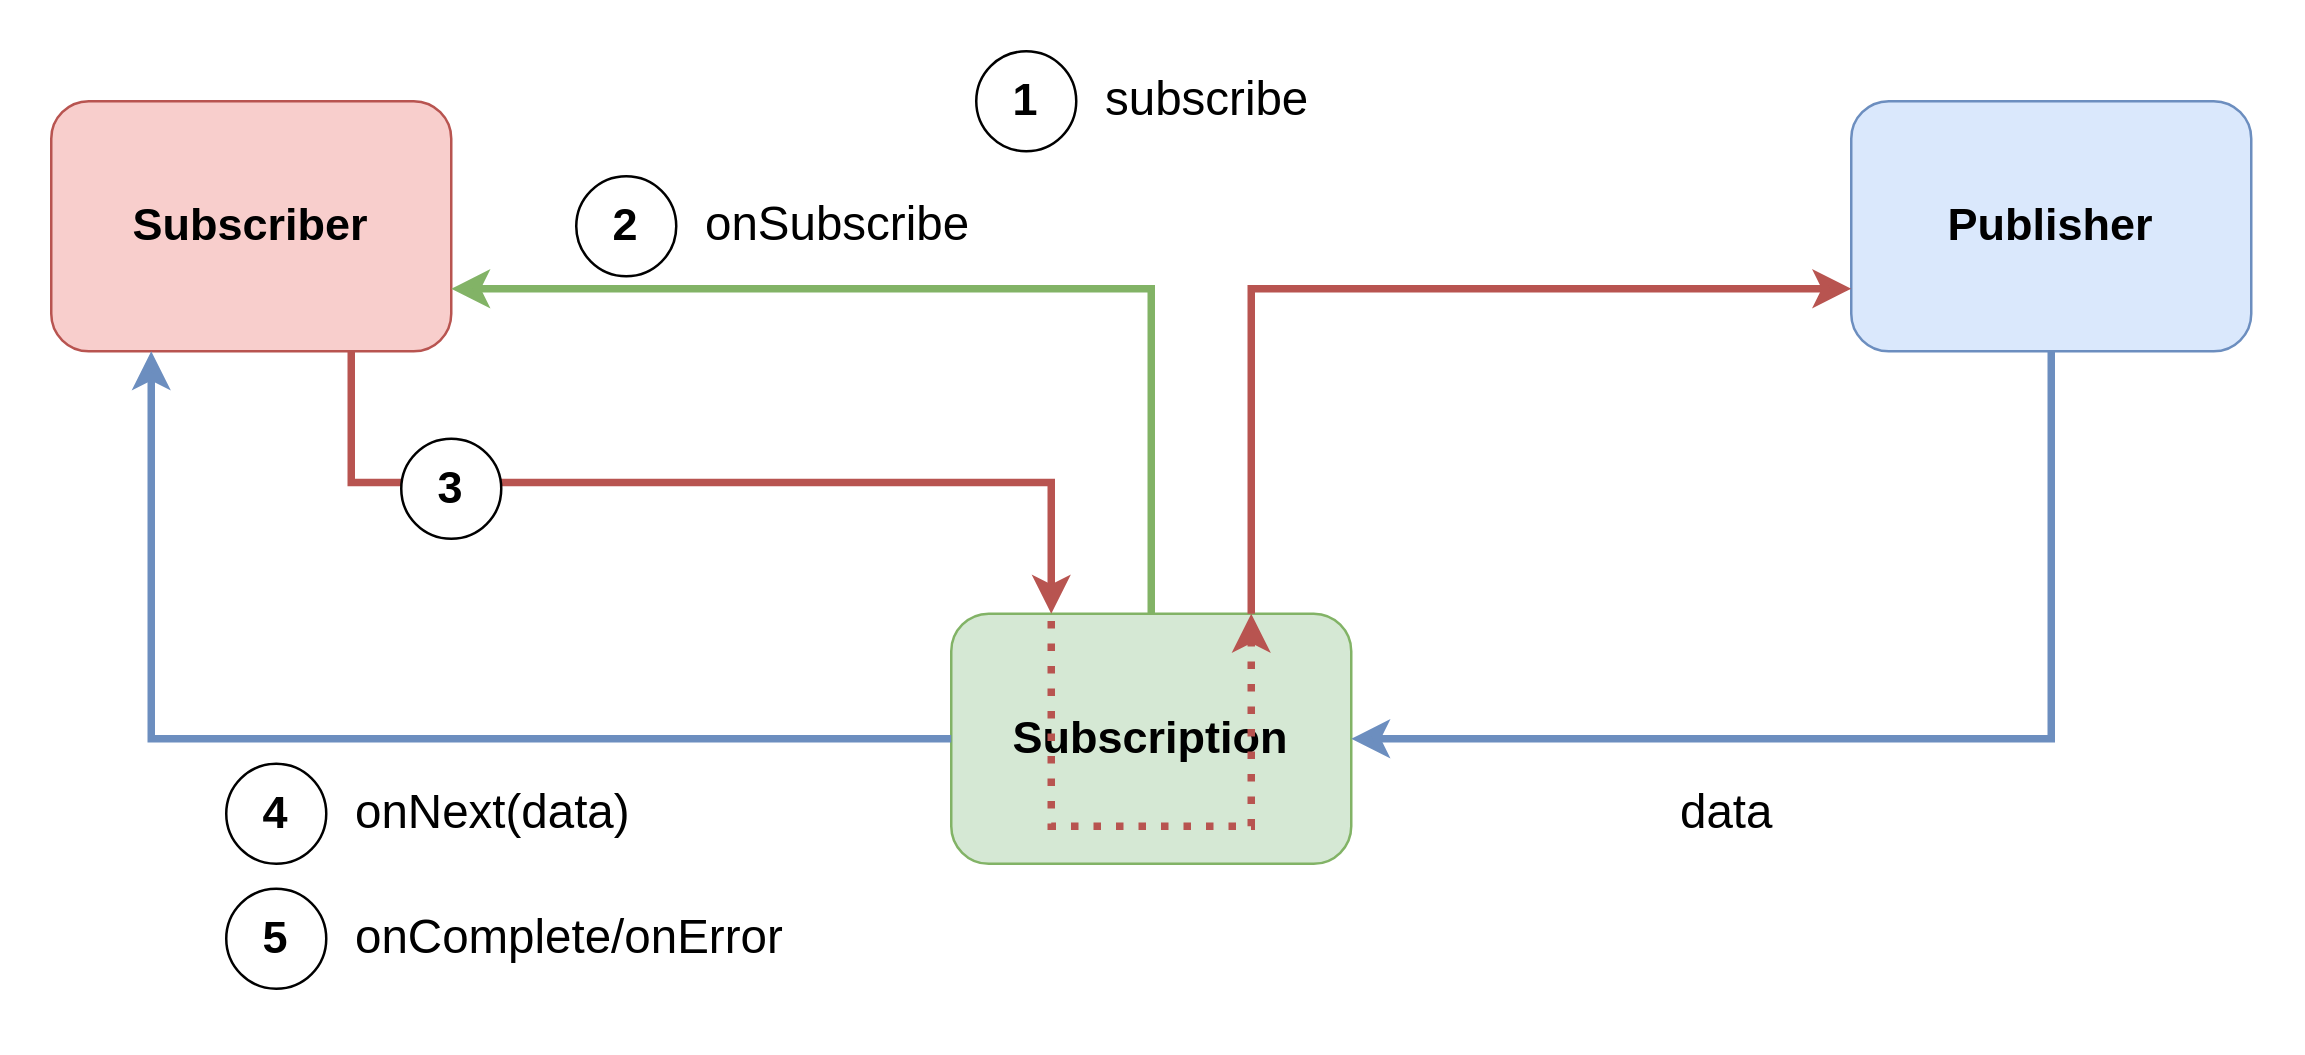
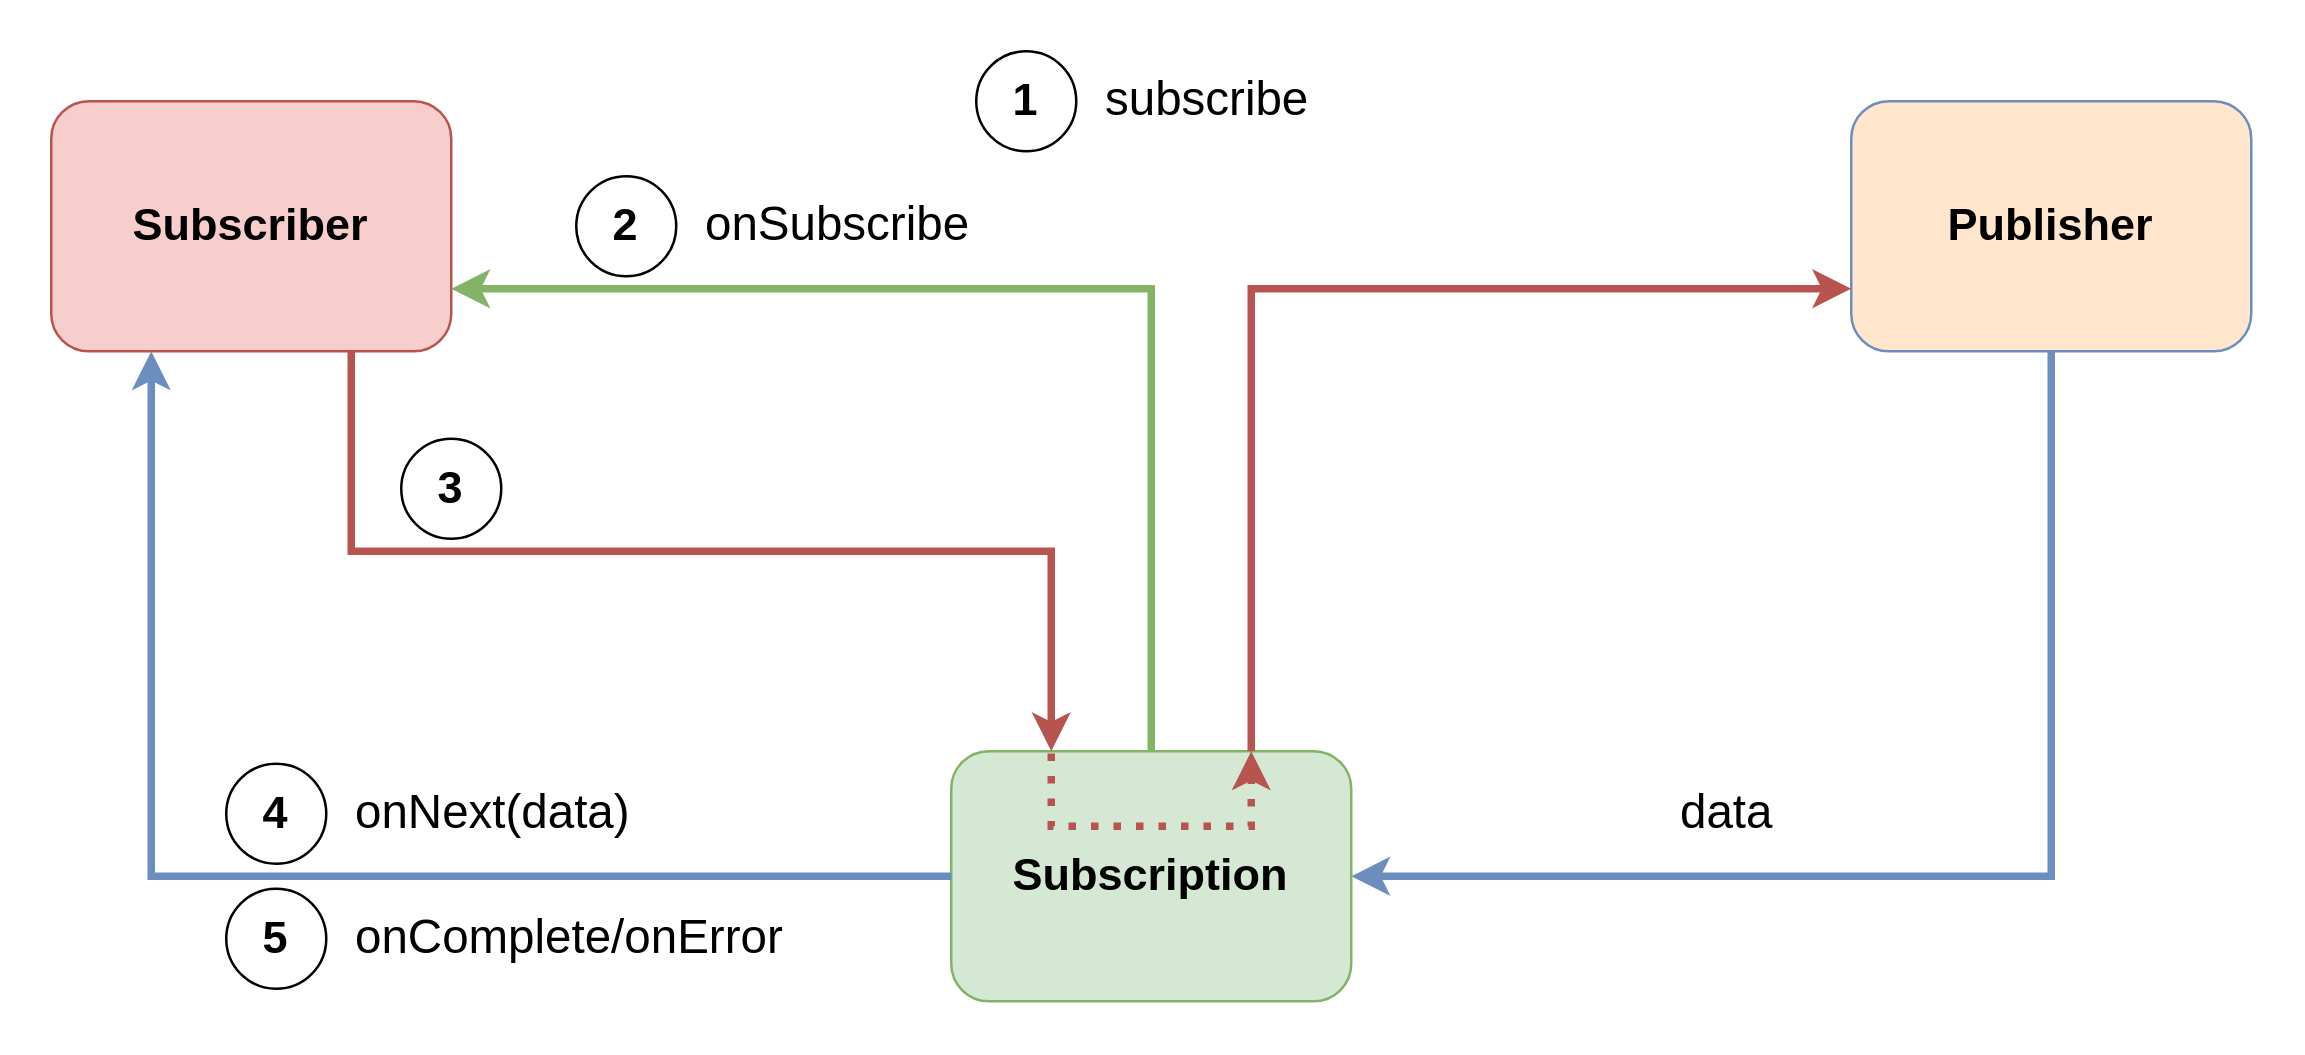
- <mxCell id="4" value="&lt;font style=&quot;font-size: 18px;&quot;&gt;&lt;b&gt;Publisher&lt;/b&gt;&lt;/font&gt;" style="rounded=1;whiteSpace=wrap;html=1;fillColor=#dae8fc;strokeColor=#6c8ebf;" vertex="1" parent="1"><mxGeometry x="740" y="40" width="160" height="100" as="geometry" /></mxCell>
+ <mxCell id="4" value="&lt;font style=&quot;font-size: 18px;&quot;&gt;&lt;b&gt;Publisher&lt;/b&gt;&lt;/font&gt;" style="rounded=1;whiteSpace=wrap;html=1;fillColor=#ffe6cc;strokeColor=#6c8ebf;" vertex="1" parent="1"><mxGeometry x="740" y="40" width="160" height="100" as="geometry" /></mxCell>
- <mxCell id="3" value="&lt;span style=&quot;font-size: 18px;&quot;&gt;&lt;b&gt;Subscription&lt;/b&gt;&lt;/span&gt;" style="rounded=1;whiteSpace=wrap;html=1;fillColor=#d5e8d4;strokeColor=#82b366;" vertex="1" parent="1"><mxGeometry x="380" y="245" width="160" height="100" as="geometry" /></mxCell>
+ <mxCell id="3" value="&lt;span style=&quot;font-size: 18px;&quot;&gt;&lt;b&gt;Subscription&lt;/b&gt;&lt;/span&gt;" style="rounded=1;whiteSpace=wrap;html=1;fillColor=#d5e8d4;strokeColor=#82b366;" vertex="1" parent="1"><mxGeometry x="380" y="300" width="160" height="100" as="geometry" /></mxCell>
